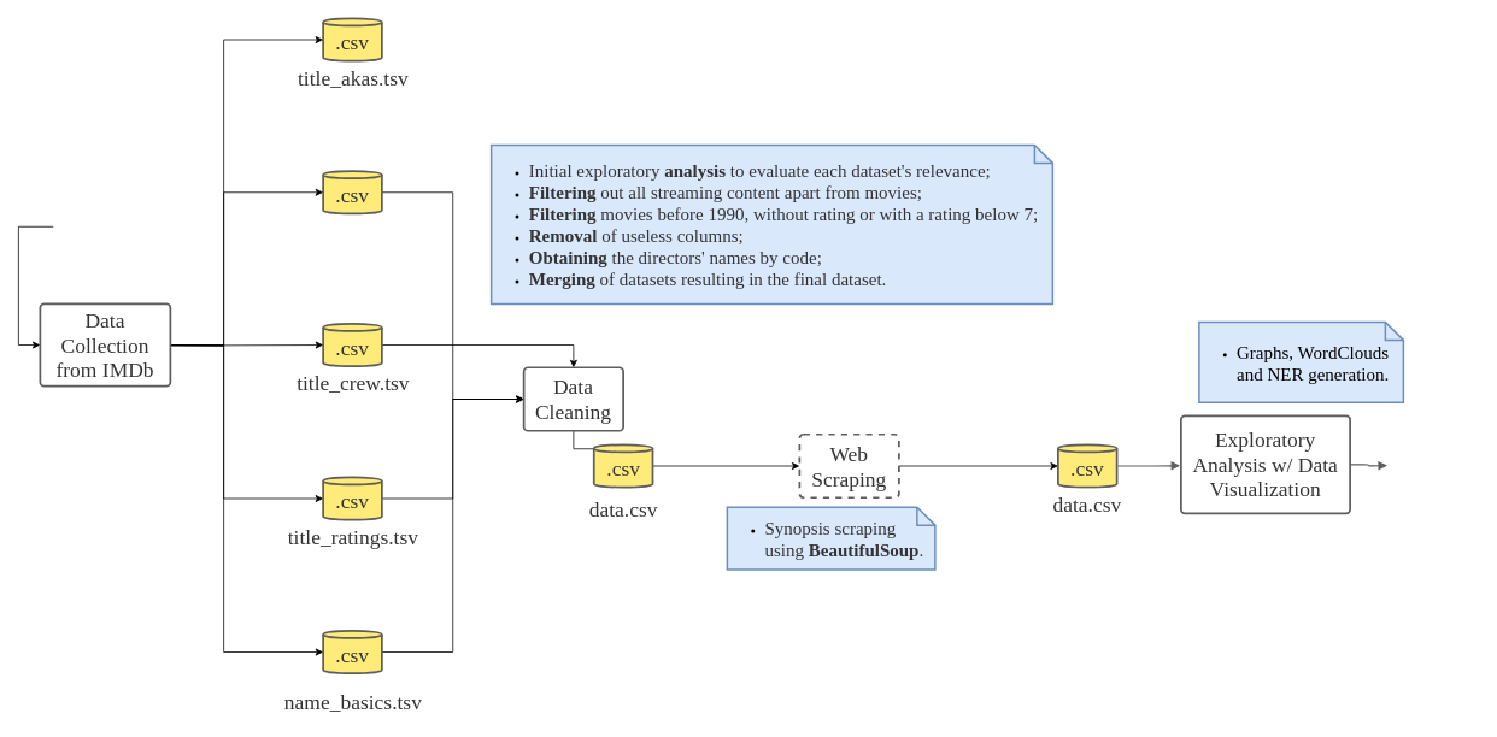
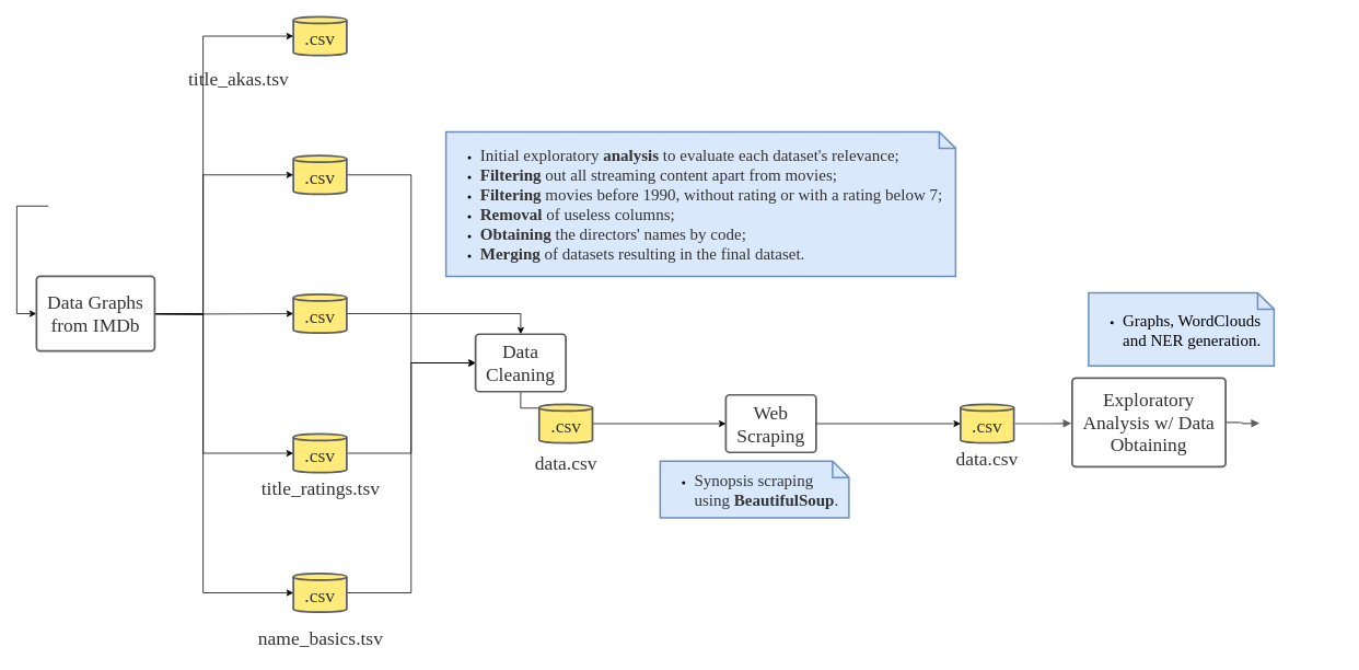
- <mxCell id="2" value="title_akas.tsv" style="html=1;overflow=block;blockSpacing=1;whiteSpace=wrap;fontSize=23.3;fontFamily=TT Commons;fontColor=#333333;spacing=0;fillColor=#ffffff;strokeWidth=1.5;strokeColor=none;" parent="1" vertex="1"><mxGeometry x="297" y="67" width="187" height="37" as="geometry" /></mxCell>
+ <mxCell id="2" value="title_akas.tsv" style="html=1;overflow=block;blockSpacing=1;whiteSpace=wrap;fontSize=23.3;fontFamily=TT Commons;fontColor=#333333;spacing=0;fillColor=#ffffff;strokeWidth=1.5;strokeColor=none;" parent="1" vertex="1"><mxGeometry x="197" y="77" width="187" height="37" as="geometry" /></mxCell>
- <mxCell id="22" value="Data Collection from IMDb" style="html=1;overflow=block;blockSpacing=1;whiteSpace=wrap;fontSize=23.3;fontFamily=TT Commons;fontColor=#333333;spacing=3.8;strokeColor=#5e5e5e;strokeOpacity=100;rounded=1;absoluteArcSize=1;arcSize=9;strokeWidth=2.3;" parent="1" vertex="1"><mxGeometry x="44" y="336" width="144" height="91" as="geometry" /></mxCell>
+ <mxCell id="22" value="Data Graphs from IMDb" style="html=1;overflow=block;blockSpacing=1;whiteSpace=wrap;fontSize=23.3;fontFamily=TT Commons;fontColor=#333333;spacing=3.8;strokeColor=#5e5e5e;strokeOpacity=100;rounded=1;absoluteArcSize=1;arcSize=9;strokeWidth=2.3;" parent="1" vertex="1"><mxGeometry x="44" y="336" width="144" height="91" as="geometry" /></mxCell>
- <mxCell id="3" value="title_crew.tsv" style="html=1;overflow=block;blockSpacing=1;whiteSpace=wrap;fontSize=23.3;fontFamily=TT Commons;fontColor=#333333;spacing=0;fillColor=#ffffff;strokeWidth=1.5;strokeColor=none;" parent="1" vertex="1"><mxGeometry x="297" y="405" width="187" height="37" as="geometry" /></mxCell>
- <mxCell id="34" value="Exploratory Analysis w/ Data Visualization" style="html=1;overflow=block;blockSpacing=1;whiteSpace=wrap;fontSize=23.3;fontFamily=TT Commons;fontColor=#333333;spacing=3.8;strokeColor=#5e5e5e;strokeOpacity=100;rounded=1;absoluteArcSize=1;arcSize=9;strokeWidth=2.3;" parent="1" vertex="1"><mxGeometry x="1306" y="460" width="187" height="108" as="geometry" /></mxCell>
+ <mxCell id="34" value="Exploratory Analysis w/ Data Obtaining" style="html=1;overflow=block;blockSpacing=1;whiteSpace=wrap;fontSize=23.3;fontFamily=TT Commons;fontColor=#333333;spacing=3.8;strokeColor=#5e5e5e;strokeOpacity=100;rounded=1;absoluteArcSize=1;arcSize=9;strokeWidth=2.3;" parent="1" vertex="1"><mxGeometry x="1306" y="460" width="187" height="108" as="geometry" /></mxCell>
- <mxCell id="26" value="Web Scraping" style="html=1;overflow=block;blockSpacing=1;whiteSpace=wrap;fontSize=23.3;fontFamily=TT Commons;fontColor=#333333;spacing=3.8;strokeColor=#5e5e5e;strokeOpacity=100;rounded=1;absoluteArcSize=1;arcSize=9;strokeWidth=2.3;dashed=1;" parent="1" vertex="1"><mxGeometry x="884" y="480.5" width="110" height="70" as="geometry" /></mxCell>
+ <mxCell id="26" value="Web Scraping" style="html=1;overflow=block;blockSpacing=1;whiteSpace=wrap;fontSize=23.3;fontFamily=TT Commons;fontColor=#333333;spacing=3.8;strokeColor=#5e5e5e;strokeOpacity=100;rounded=1;absoluteArcSize=1;arcSize=9;strokeWidth=2.3;" parent="1" vertex="1"><mxGeometry x="884" y="480.5" width="110" height="70" as="geometry" /></mxCell>
